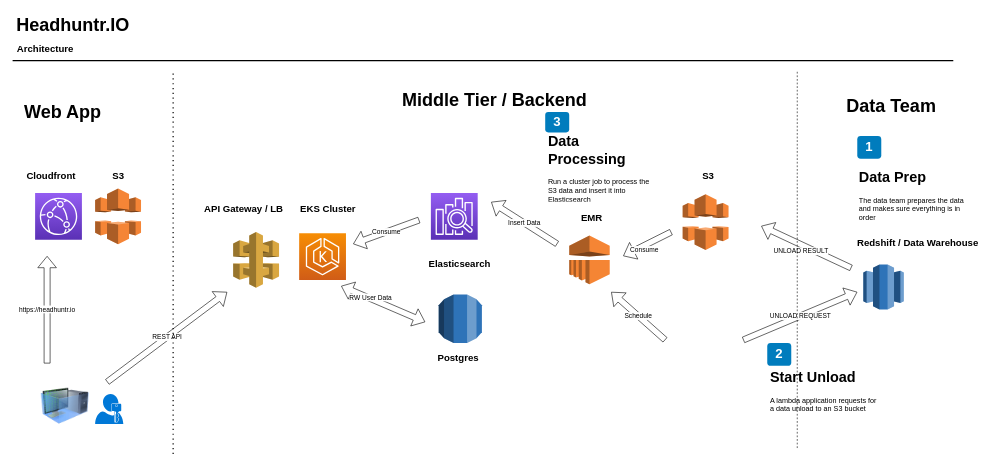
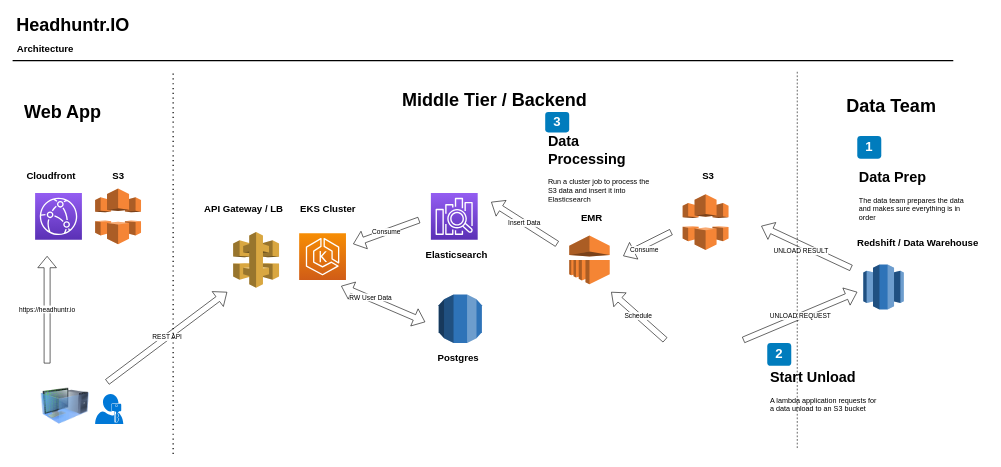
- <mxCell id="12" value="Elasticsearch" style="text;html=1;resizable=0;points=[];autosize=1;align=left;verticalAlign=top;spacingTop=-4;fontSize=16;fontStyle=1" vertex="1" parent="1"><mxGeometry x="711.5" y="426" width="120" height="20" as="geometry" /></mxCell>
+ <mxCell id="12" value="Elasticsearch" style="text;html=1;resizable=0;points=[];autosize=1;align=left;verticalAlign=top;spacingTop=-4;fontSize=16;fontStyle=1" vertex="1" parent="1"><mxGeometry x="706.5" y="411" width="120" height="20" as="geometry" /></mxCell>
